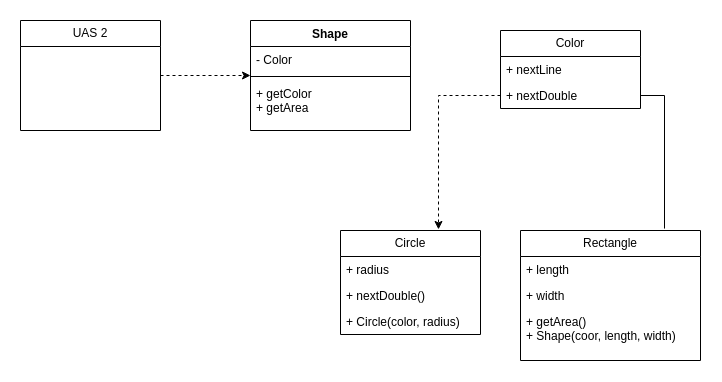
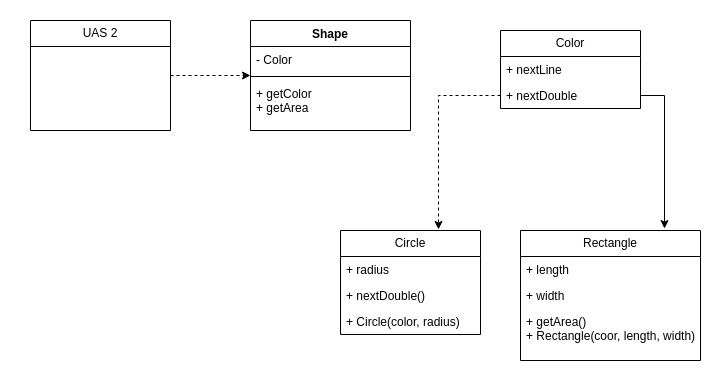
- <mxCell id="2" value="UAS 2" style="swimlane;fontStyle=0;childLayout=stackLayout;horizontal=1;startSize=26;fillColor=none;horizontalStack=0;resizeParent=1;resizeParentMax=0;resizeLast=0;collapsible=1;marginBottom=0;whiteSpace=wrap;html=1;" vertex="1" parent="1"><mxGeometry x="20" y="20" width="140" height="110" as="geometry" /></mxCell>
+ <mxCell id="2" value="UAS 2" style="swimlane;fontStyle=0;childLayout=stackLayout;horizontal=1;startSize=26;fillColor=none;horizontalStack=0;resizeParent=1;resizeParentMax=0;resizeLast=0;collapsible=1;marginBottom=0;whiteSpace=wrap;html=1;" vertex="1" parent="1"><mxGeometry x="30" y="20" width="140" height="110" as="geometry" /></mxCell>
- <mxCell id="19" style="edgeStyle=orthogonalEdgeStyle;rounded=0;orthogonalLoop=1;jettySize=auto;html=1;entryX=0.8;entryY=-0.015;entryDx=0;entryDy=0;entryPerimeter=0;endArrow=none;" edge="1" parent="1" source="5" target="14"><mxGeometry relative="1" as="geometry" /></mxCell>
+ <mxCell id="19" style="edgeStyle=orthogonalEdgeStyle;rounded=0;orthogonalLoop=1;jettySize=auto;html=1;entryX=0.8;entryY=-0.015;entryDx=0;entryDy=0;entryPerimeter=0;" edge="1" parent="1" source="5" target="14"><mxGeometry relative="1" as="geometry" /></mxCell>
- <mxCell id="17" value="+ getArea()&lt;br&gt;+ Shape(coor, length, width)" style="text;strokeColor=none;fillColor=none;align=left;verticalAlign=top;spacingLeft=4;spacingRight=4;overflow=hidden;rotatable=0;points=[[0,0.5],[1,0.5]];portConstraint=eastwest;whiteSpace=wrap;html=1;" vertex="1" parent="14"><mxGeometry y="78" width="180" height="52" as="geometry" /></mxCell>
+ <mxCell id="17" value="+ getArea()&lt;br&gt;+ Rectangle(coor, length, width)" style="text;strokeColor=none;fillColor=none;align=left;verticalAlign=top;spacingLeft=4;spacingRight=4;overflow=hidden;rotatable=0;points=[[0,0.5],[1,0.5]];portConstraint=eastwest;whiteSpace=wrap;html=1;" vertex="1" parent="14"><mxGeometry y="78" width="180" height="52" as="geometry" /></mxCell>
